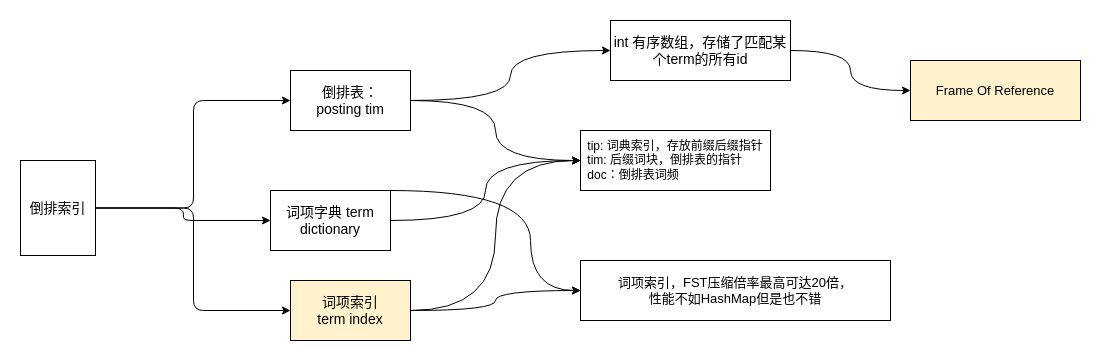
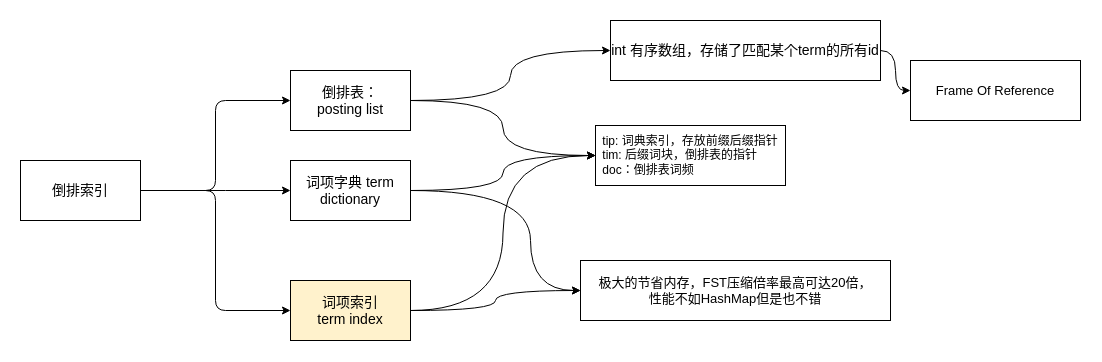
- <mxCell id="16" value="int 有序数组，存储了匹配某个term的所有id" style="whiteSpace=wrap;html=1;fontSize=14;rounded=0;" parent="1" vertex="1"><mxGeometry x="610" y="20" width="180" height="60" as="geometry" /></mxCell>
+ <mxCell id="16" value="int 有序数组，存储了匹配某个term的所有id" style="whiteSpace=wrap;html=1;fontSize=14;rounded=0;" parent="1" vertex="1"><mxGeometry x="610" y="20" width="270" height="60" as="geometry" /></mxCell>
- <mxCell id="19" value="Frame Of Reference" style="rounded=0;whiteSpace=wrap;html=1;fontSize=13;fillColor=#fff2cc;" parent="1" vertex="1"><mxGeometry x="910" y="60" width="170" height="60" as="geometry" /></mxCell>
+ <mxCell id="19" value="Frame Of Reference" style="rounded=0;whiteSpace=wrap;html=1;fontSize=13;" parent="1" vertex="1"><mxGeometry x="910" y="60" width="170" height="60" as="geometry" /></mxCell>
- <mxCell id="8" value="倒排表：&lt;br&gt;posting tim" style="rounded=0;whiteSpace=wrap;html=1;fontSize=14;" parent="1" vertex="1"><mxGeometry x="290" y="70" width="120" height="60" as="geometry" /></mxCell>
+ <mxCell id="8" value="倒排表：&lt;br&gt;posting list" style="rounded=0;whiteSpace=wrap;html=1;fontSize=14;" parent="1" vertex="1"><mxGeometry x="290" y="70" width="120" height="60" as="geometry" /></mxCell>
- <mxCell id="17" value="tip: 词典索引，存放前缀后缀指针&lt;br&gt;&lt;div style=&quot;text-align: left&quot;&gt;&lt;span&gt;tim: 后缀词块，倒排表的指针&lt;/span&gt;&lt;/div&gt;&lt;div style=&quot;text-align: left&quot;&gt;&lt;span&gt;doc：倒排表词频&lt;/span&gt;&lt;/div&gt;" style="rounded=0;whiteSpace=wrap;html=1;fontSize=12;" parent="1" vertex="1"><mxGeometry x="580" y="130" width="190" height="60" as="geometry" /></mxCell>
+ <mxCell id="17" value="tip: 词典索引，存放前缀后缀指针&lt;br&gt;&lt;div style=&quot;text-align: left&quot;&gt;&lt;span&gt;tim: 后缀词块，倒排表的指针&lt;/span&gt;&lt;/div&gt;&lt;div style=&quot;text-align: left&quot;&gt;&lt;span&gt;doc：倒排表词频&lt;/span&gt;&lt;/div&gt;" style="rounded=0;whiteSpace=wrap;html=1;fontSize=12;" parent="1" vertex="1"><mxGeometry x="595" y="125" width="190" height="60" as="geometry" /></mxCell>
- <mxCell id="5" value="倒排索引" style="rounded=0;whiteSpace=wrap;html=1;fontSize=14;" parent="1" vertex="1"><mxGeometry x="20" y="160" width="75" height="95" as="geometry" /></mxCell>
+ <mxCell id="5" value="倒排索引" style="rounded=0;whiteSpace=wrap;html=1;fontSize=14;" parent="1" vertex="1"><mxGeometry x="20" y="160" width="120" height="60" as="geometry" /></mxCell>
- <mxCell id="11" value="词项字典 term&lt;br&gt;dictionary" style="whiteSpace=wrap;html=1;fontSize=14;rounded=0;" parent="1" vertex="1"><mxGeometry x="270" y="190" width="120" height="60" as="geometry" /></mxCell>
+ <mxCell id="11" value="词项字典 term&lt;br&gt;dictionary" style="whiteSpace=wrap;html=1;fontSize=14;rounded=0;" parent="1" vertex="1"><mxGeometry x="290" y="160" width="120" height="60" as="geometry" /></mxCell>
- <mxCell id="18" value="词项索引，FST压缩倍率最高可达20倍，&lt;br&gt;性能不如HashMap但是也不错" style="rounded=0;whiteSpace=wrap;html=1;fontSize=13;" parent="1" vertex="1"><mxGeometry x="580" y="260" width="310" height="60" as="geometry" /></mxCell>
+ <mxCell id="18" value="极大的节省内存，FST压缩倍率最高可达20倍，&lt;br&gt;性能不如HashMap但是也不错" style="rounded=0;whiteSpace=wrap;html=1;fontSize=13;" parent="1" vertex="1"><mxGeometry x="580" y="260" width="310" height="60" as="geometry" /></mxCell>
